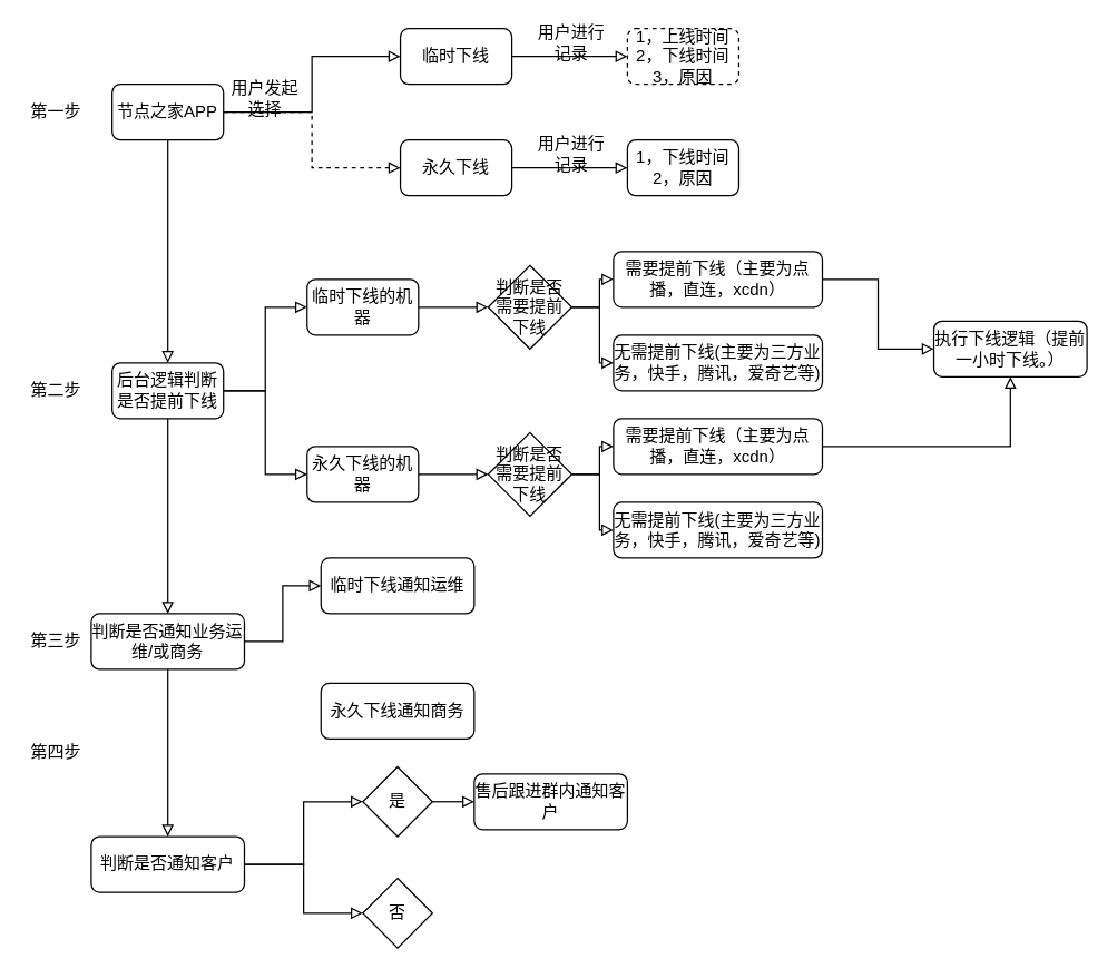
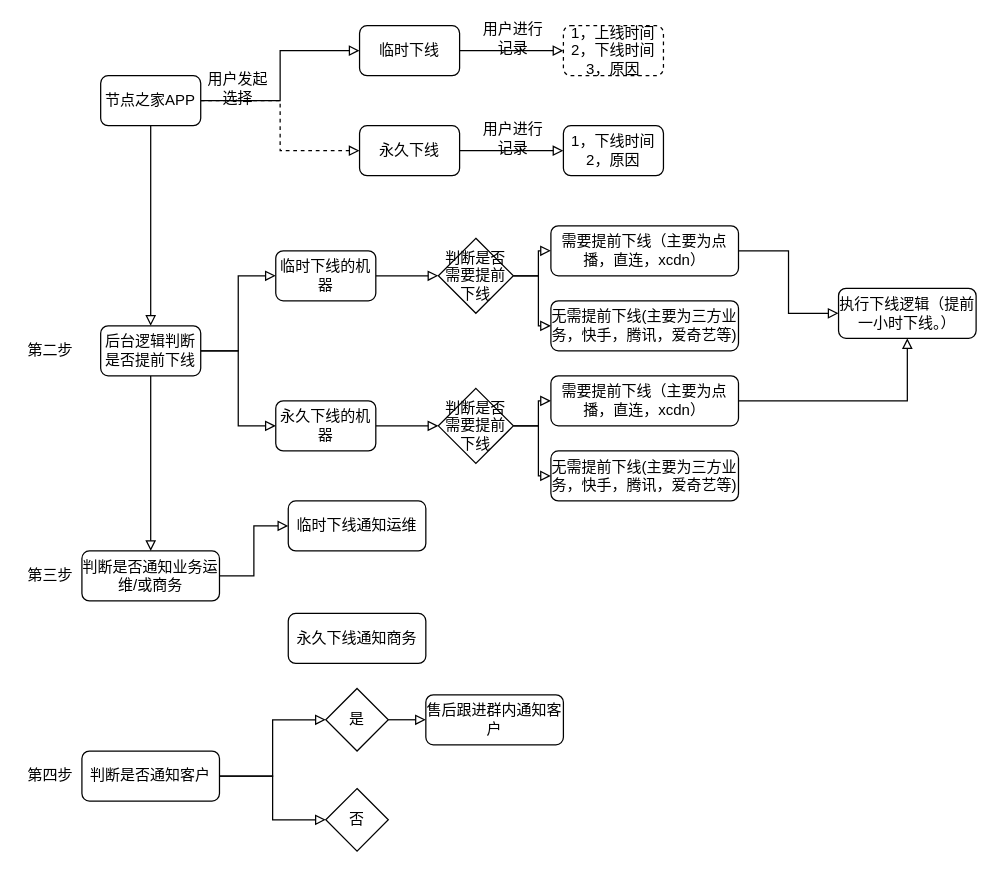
- <mxCell id="6" value="第一步" style="text;html=1;strokeColor=none;fillColor=none;align=center;verticalAlign=middle;whiteSpace=wrap;rounded=0;" vertex="1" parent="1"><mxGeometry x="20" y="70" width="40" height="20" as="geometry" /></mxCell>
- <mxCell id="33" style="edgeStyle=orthogonalEdgeStyle;rounded=0;orthogonalLoop=1;jettySize=auto;html=1;exitX=0.5;exitY=1;exitDx=0;exitDy=0;endArrow=block;endFill=0;" edge="1" parent="1" source="34" target="46"><mxGeometry relative="1" as="geometry" /></mxCell>
- <mxCell id="47" value="第四步" style="text;html=1;strokeColor=none;fillColor=none;align=center;verticalAlign=middle;whiteSpace=wrap;rounded=0;" vertex="1" parent="1"><mxGeometry x="20" y="530" width="40" height="20" as="geometry" /></mxCell>
+ <mxCell id="47" value="第四步" style="text;html=1;strokeColor=none;fillColor=none;align=center;verticalAlign=middle;whiteSpace=wrap;rounded=0;" vertex="1" parent="1"><mxGeometry x="20" y="610" width="40" height="20" as="geometry" /></mxCell>
